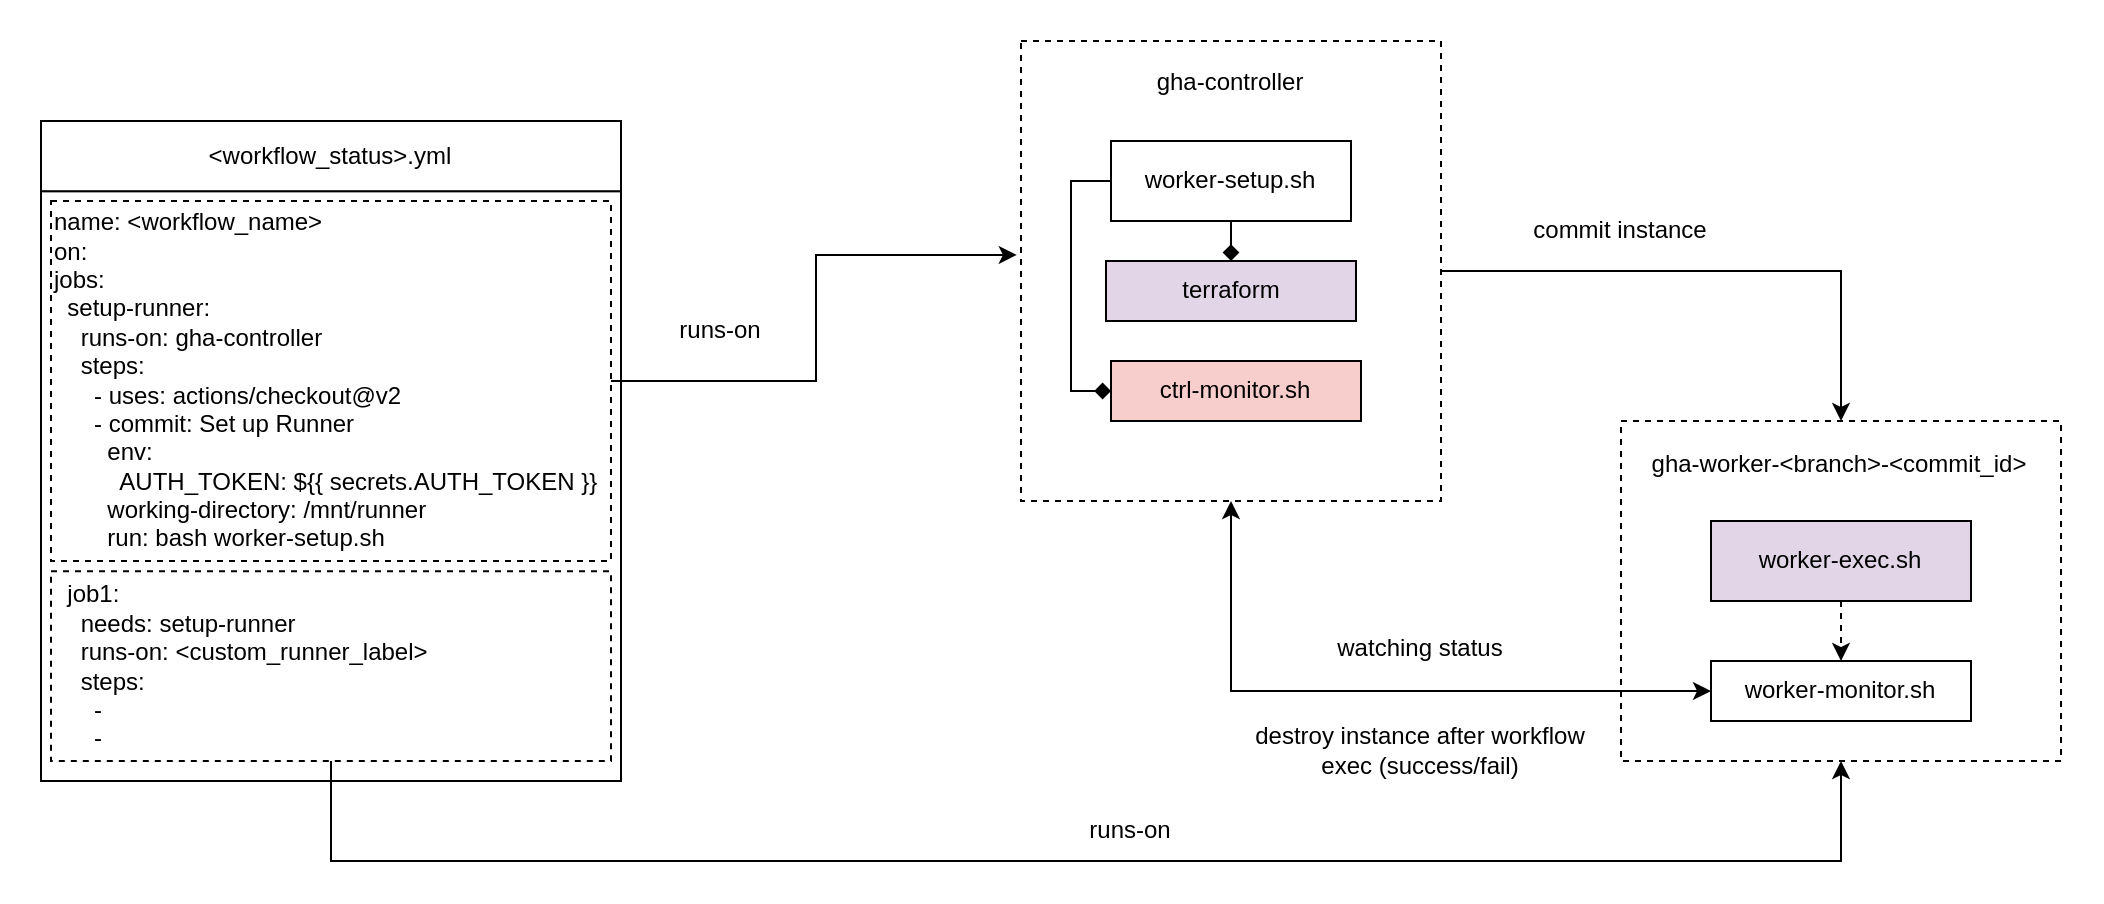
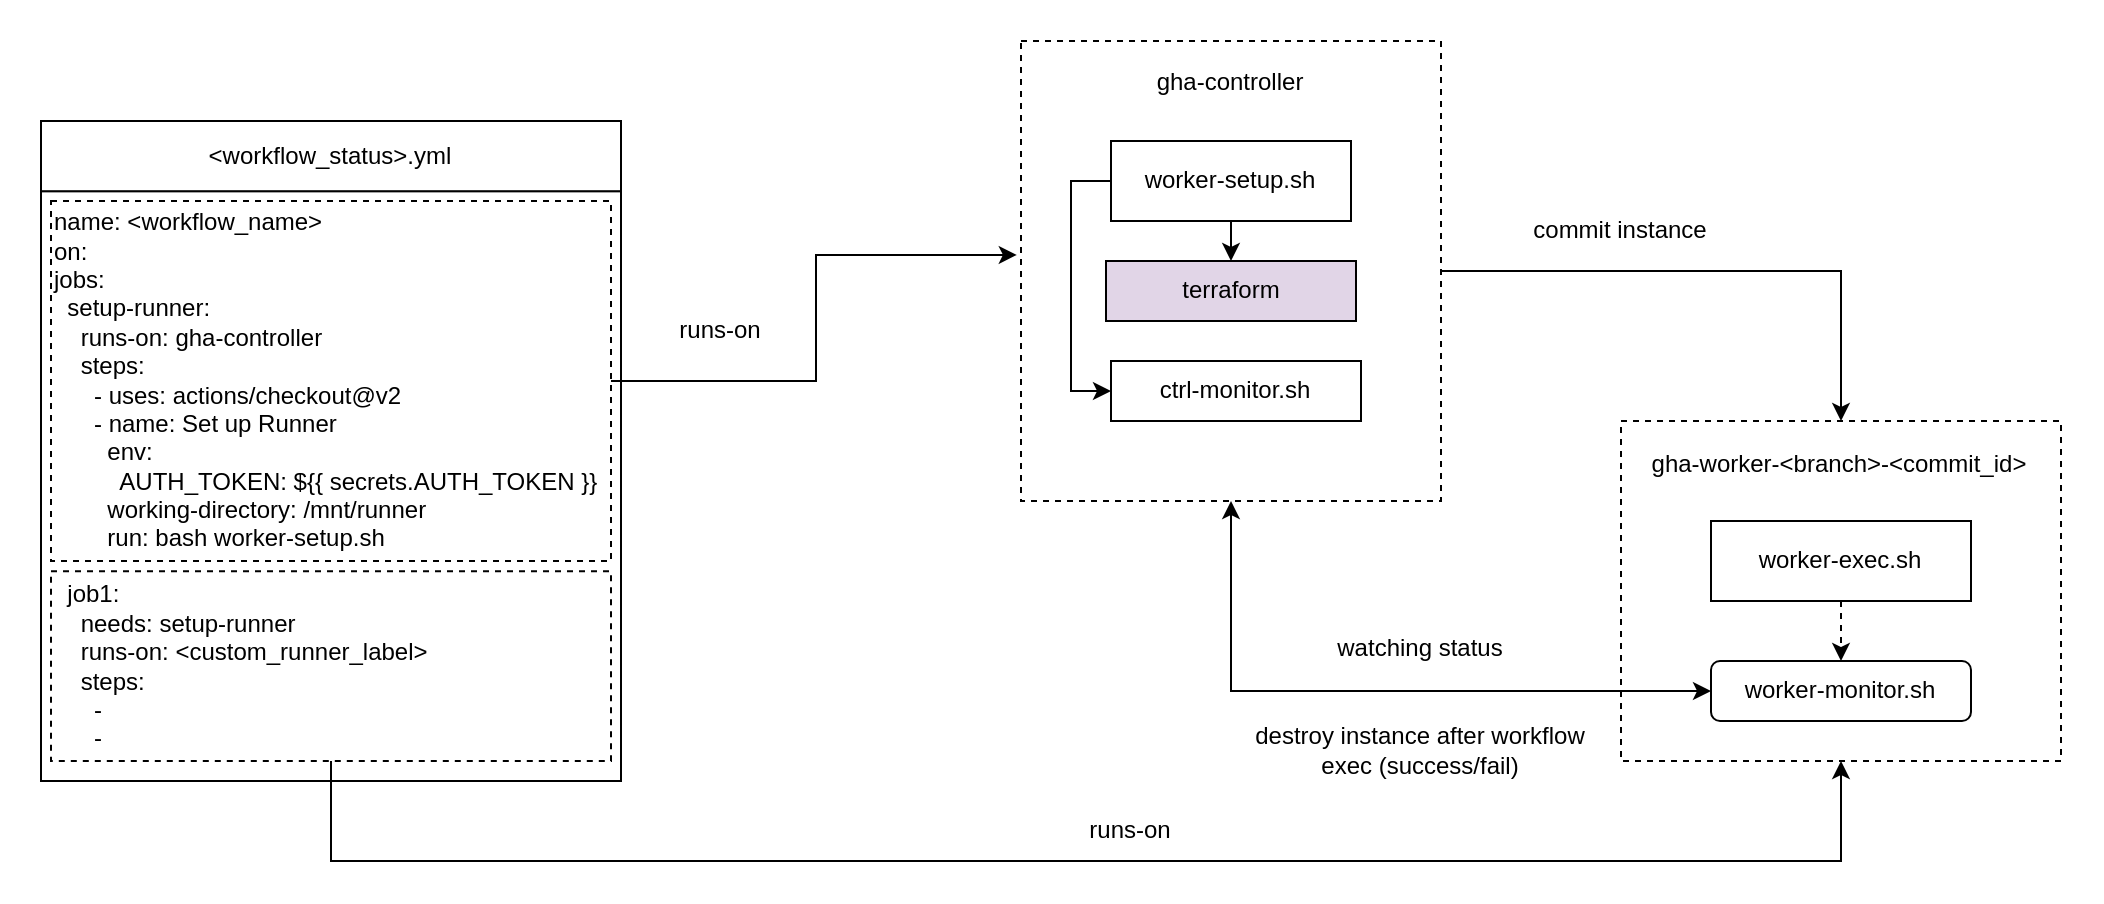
- <mxCell id="25" style="edgeStyle=orthogonalEdgeStyle;rounded=0;orthogonalLoop=1;jettySize=auto;html=1;exitX=0.5;exitY=1;exitDx=0;exitDy=0;entryX=0.5;entryY=0;entryDx=0;entryDy=0;endArrow=diamond;" edge="1" parent="1" source="27" target="28"><mxGeometry relative="1" as="geometry" /></mxCell>
+ <mxCell id="25" style="edgeStyle=orthogonalEdgeStyle;rounded=0;orthogonalLoop=1;jettySize=auto;html=1;exitX=0.5;exitY=1;exitDx=0;exitDy=0;entryX=0.5;entryY=0;entryDx=0;entryDy=0;" edge="1" parent="1" source="27" target="28"><mxGeometry relative="1" as="geometry" /></mxCell>
- <mxCell id="5" value="&lt;div&gt;name: &amp;lt;workflow_name&amp;gt;&lt;/div&gt;&lt;div&gt;on:&amp;nbsp;&lt;/div&gt;&lt;div&gt;jobs:&lt;/div&gt;&lt;div&gt;&amp;nbsp; setup-runner:&lt;/div&gt;&lt;div&gt;&amp;nbsp; &amp;nbsp; runs-on: gha-controller&lt;/div&gt;&lt;div&gt;&amp;nbsp; &amp;nbsp; steps:&lt;/div&gt;&lt;div&gt;&amp;nbsp; &amp;nbsp; &amp;nbsp; - uses: actions/checkout@v2&lt;/div&gt;&lt;div&gt;&amp;nbsp; &amp;nbsp; &amp;nbsp; - commit: Set up Runner&lt;/div&gt;&lt;div&gt;&amp;nbsp; &amp;nbsp; &amp;nbsp; &amp;nbsp; env:&lt;/div&gt;&lt;div&gt;&amp;nbsp; &amp;nbsp; &amp;nbsp; &amp;nbsp; &amp;nbsp; AUTH_TOKEN: ${{ secrets.AUTH_TOKEN }}&lt;/div&gt;&lt;div&gt;&amp;nbsp; &amp;nbsp; &amp;nbsp; &amp;nbsp; working-directory: /mnt/runner&lt;/div&gt;&lt;div&gt;&amp;nbsp; &amp;nbsp; &amp;nbsp; &amp;nbsp; run: bash worker-setup.sh&lt;/div&gt;" style="rounded=0;whiteSpace=wrap;html=1;dashed=1;align=left;" parent="2" vertex="1"><mxGeometry x="5" y="40" width="280" height="180" as="geometry" /></mxCell>
+ <mxCell id="5" value="&lt;div&gt;name: &amp;lt;workflow_name&amp;gt;&lt;/div&gt;&lt;div&gt;on:&amp;nbsp;&lt;/div&gt;&lt;div&gt;jobs:&lt;/div&gt;&lt;div&gt;&amp;nbsp; setup-runner:&lt;/div&gt;&lt;div&gt;&amp;nbsp; &amp;nbsp; runs-on: gha-controller&lt;/div&gt;&lt;div&gt;&amp;nbsp; &amp;nbsp; steps:&lt;/div&gt;&lt;div&gt;&amp;nbsp; &amp;nbsp; &amp;nbsp; - uses: actions/checkout@v2&lt;/div&gt;&lt;div&gt;&amp;nbsp; &amp;nbsp; &amp;nbsp; - name: Set up Runner&lt;/div&gt;&lt;div&gt;&amp;nbsp; &amp;nbsp; &amp;nbsp; &amp;nbsp; env:&lt;/div&gt;&lt;div&gt;&amp;nbsp; &amp;nbsp; &amp;nbsp; &amp;nbsp; &amp;nbsp; AUTH_TOKEN: ${{ secrets.AUTH_TOKEN }}&lt;/div&gt;&lt;div&gt;&amp;nbsp; &amp;nbsp; &amp;nbsp; &amp;nbsp; working-directory: /mnt/runner&lt;/div&gt;&lt;div&gt;&amp;nbsp; &amp;nbsp; &amp;nbsp; &amp;nbsp; run: bash worker-setup.sh&lt;/div&gt;" style="rounded=0;whiteSpace=wrap;html=1;dashed=1;align=left;" parent="2" vertex="1"><mxGeometry x="5" y="40" width="280" height="180" as="geometry" /></mxCell>
- <mxCell id="26" style="edgeStyle=orthogonalEdgeStyle;rounded=0;orthogonalLoop=1;jettySize=auto;html=1;exitX=0;exitY=0.5;exitDx=0;exitDy=0;entryX=0;entryY=0.5;entryDx=0;entryDy=0;endArrow=diamond;" edge="1" parent="1" source="27" target="24"><mxGeometry relative="1" as="geometry" /></mxCell>
+ <mxCell id="26" style="edgeStyle=orthogonalEdgeStyle;rounded=0;orthogonalLoop=1;jettySize=auto;html=1;exitX=0;exitY=0.5;exitDx=0;exitDy=0;entryX=0;entryY=0.5;entryDx=0;entryDy=0;" edge="1" parent="1" source="27" target="24"><mxGeometry relative="1" as="geometry" /></mxCell>
- <mxCell id="24" value="ctrl-monitor.sh" style="rounded=0;whiteSpace=wrap;html=1;fillColor=#f8cecc;" parent="1" vertex="1"><mxGeometry x="555" y="180" width="125" height="30" as="geometry" /></mxCell>
+ <mxCell id="24" value="ctrl-monitor.sh" style="rounded=0;whiteSpace=wrap;html=1;" parent="1" vertex="1"><mxGeometry x="555" y="180" width="125" height="30" as="geometry" /></mxCell>
- <mxCell id="9" value="worker-exec.sh" style="rounded=0;whiteSpace=wrap;html=1;fillColor=#e1d5e7;" parent="7" vertex="1"><mxGeometry x="45" y="50" width="130" height="40" as="geometry" /></mxCell>
+ <mxCell id="9" value="worker-exec.sh" style="rounded=0;whiteSpace=wrap;html=1;" parent="7" vertex="1"><mxGeometry x="45" y="50" width="130" height="40" as="geometry" /></mxCell>
- <mxCell id="12" value="worker-monitor.sh" style="rounded=0;whiteSpace=wrap;html=1;" parent="7" vertex="1"><mxGeometry x="45" y="120" width="130" height="30" as="geometry" /></mxCell>
+ <mxCell id="12" value="worker-monitor.sh" style="whiteSpace=wrap;html=1;rounded=1;" parent="7" vertex="1"><mxGeometry x="45" y="120" width="130" height="30" as="geometry" /></mxCell>
